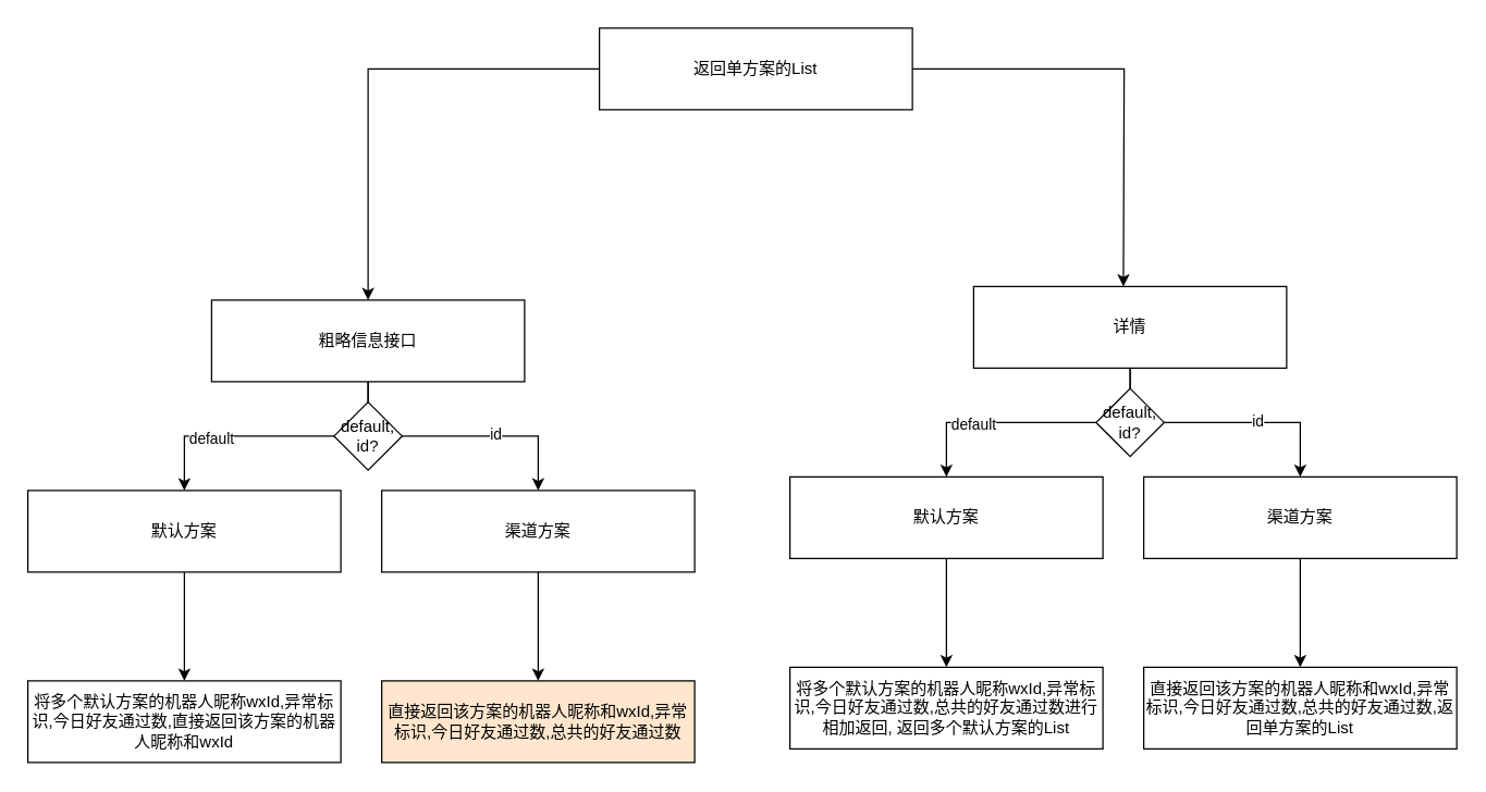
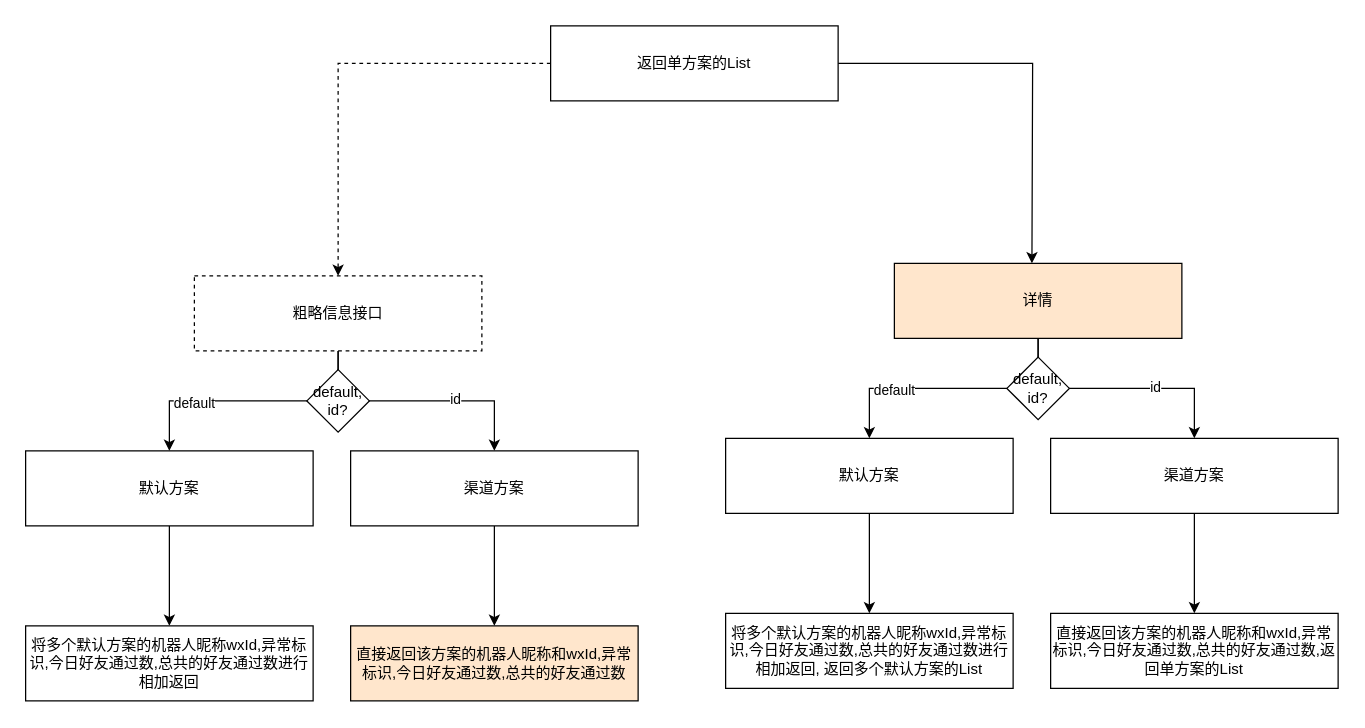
- <mxCell id="2" value="" style="edgeStyle=orthogonalEdgeStyle;rounded=0;orthogonalLoop=1;jettySize=auto;html=1;" edge="1" parent="1" source="4" target="9"><mxGeometry relative="1" as="geometry" /></mxCell>
+ <mxCell id="2" value="" style="edgeStyle=orthogonalEdgeStyle;rounded=0;orthogonalLoop=1;jettySize=auto;html=1;dashed=1;" edge="1" parent="1" source="4" target="9"><mxGeometry relative="1" as="geometry" /></mxCell>
- <mxCell id="21" value="详情" style="rounded=0;whiteSpace=wrap;html=1;" vertex="1" parent="1"><mxGeometry x="715" y="210" width="230" height="60" as="geometry" /></mxCell>
+ <mxCell id="21" value="详情" style="rounded=0;whiteSpace=wrap;html=1;fillColor=#ffe6cc;" vertex="1" parent="1"><mxGeometry x="715" y="210" width="230" height="60" as="geometry" /></mxCell>
- <mxCell id="9" value="粗略信息接口" style="rounded=0;whiteSpace=wrap;html=1;" vertex="1" parent="1"><mxGeometry x="155" y="220" width="230" height="60" as="geometry" /></mxCell>
+ <mxCell id="9" value="粗略信息接口" style="rounded=0;whiteSpace=wrap;html=1;dashed=1;" vertex="1" parent="1"><mxGeometry x="155" y="220" width="230" height="60" as="geometry" /></mxCell>
- <mxCell id="12" value="将多个默认方案的机器人昵称wxId,异常标识,今日好友通过数,直接返回该方案的机器人昵称和wxId" style="rounded=0;whiteSpace=wrap;html=1;" vertex="1" parent="1"><mxGeometry x="20" y="500" width="230" height="60" as="geometry" /></mxCell>
+ <mxCell id="12" value="将多个默认方案的机器人昵称wxId,异常标识,今日好友通过数,总共的好友通过数进行相加返回" style="rounded=0;whiteSpace=wrap;html=1;" vertex="1" parent="1"><mxGeometry x="20" y="500" width="230" height="60" as="geometry" /></mxCell>
